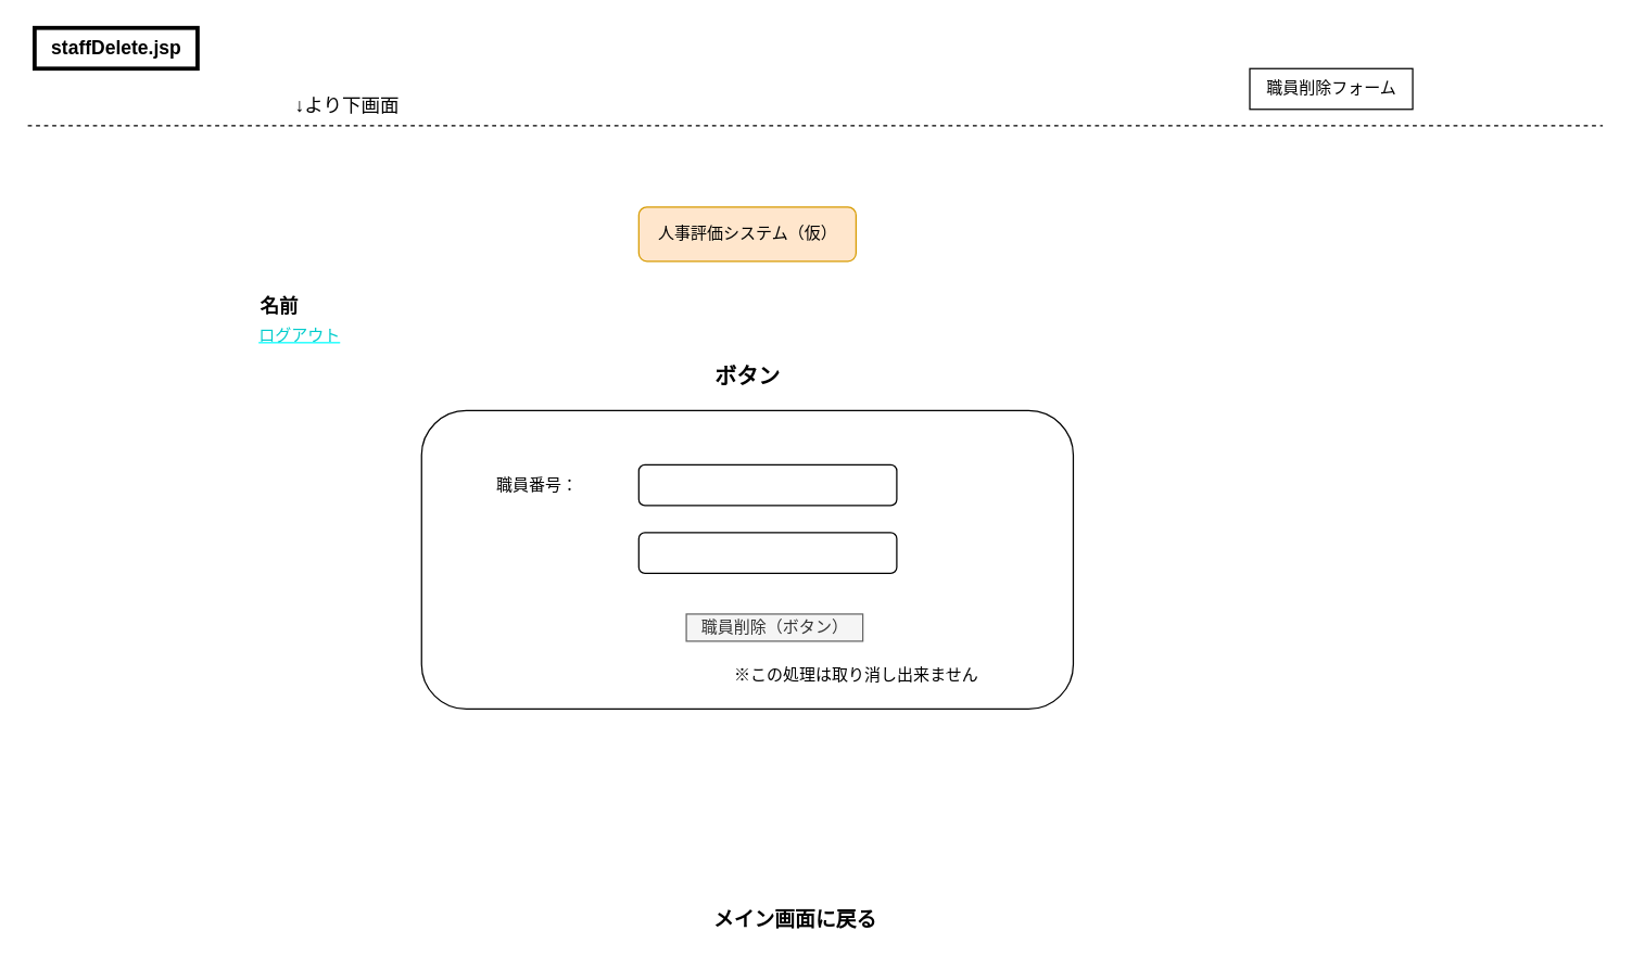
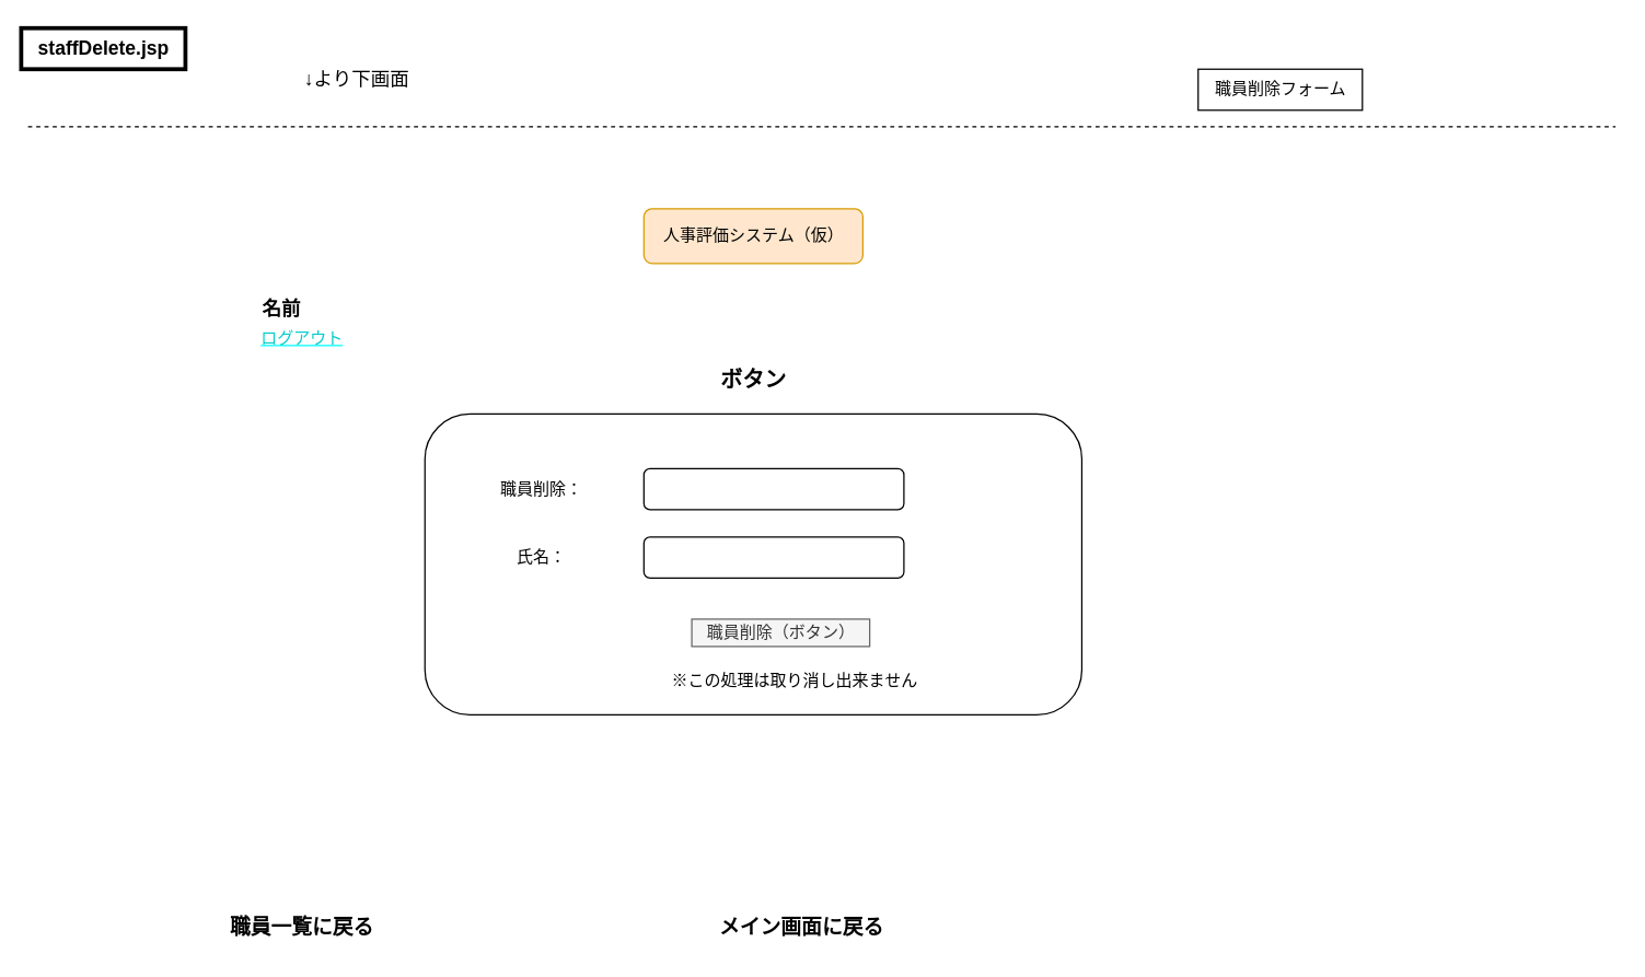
- <mxCell id="2" value="&lt;span style=&quot;font-size: 14px;&quot;&gt;&lt;b&gt;staffDelete.jsp&lt;/b&gt;&lt;/span&gt;" style="text;html=1;align=center;verticalAlign=middle;resizable=0;points=[];autosize=1;strokeColor=default;fillColor=none;strokeWidth=3;" parent="1" vertex="1"><mxGeometry x="25" y="20" width="120" height="30" as="geometry" /></mxCell>
+ <mxCell id="2" value="&lt;span style=&quot;font-size: 14px;&quot;&gt;&lt;b&gt;staffDelete.jsp&lt;/b&gt;&lt;/span&gt;" style="text;html=1;align=center;verticalAlign=middle;resizable=0;points=[];autosize=1;strokeColor=default;fillColor=none;strokeWidth=3;" parent="1" vertex="1"><mxGeometry x="15" y="20" width="120" height="30" as="geometry" /></mxCell>
- <mxCell id="7" value="職員削除フォーム" style="text;html=1;align=center;verticalAlign=middle;resizable=0;points=[];autosize=1;strokeColor=default;fillColor=none;" parent="1" vertex="1"><mxGeometry x="920" y="50" width="120" height="30" as="geometry" /></mxCell>
+ <mxCell id="7" value="職員削除フォーム" style="text;html=1;align=center;verticalAlign=middle;resizable=0;points=[];autosize=1;strokeColor=default;fillColor=none;" parent="1" vertex="1"><mxGeometry x="875" y="50" width="120" height="30" as="geometry" /></mxCell>
- <mxCell id="4" value="&lt;font style=&quot;font-size: 14px;&quot;&gt;↓より下画面&lt;/font&gt;" style="text;html=1;align=center;verticalAlign=middle;resizable=0;points=[];autosize=1;strokeColor=none;fillColor=none;" parent="1" vertex="1"><mxGeometry x="205" y="62" width="100" height="30" as="geometry" /></mxCell>
+ <mxCell id="4" value="&lt;font style=&quot;font-size: 14px;&quot;&gt;↓より下画面&lt;/font&gt;" style="text;html=1;align=center;verticalAlign=middle;resizable=0;points=[];autosize=1;strokeColor=none;fillColor=none;" parent="1" vertex="1"><mxGeometry x="210" y="42" width="100" height="30" as="geometry" /></mxCell>
- <mxCell id="13" value="職員番号：" style="text;html=1;align=center;verticalAlign=middle;resizable=0;points=[];autosize=1;strokeColor=none;fillColor=none;" parent="1" vertex="1"><mxGeometry x="355" y="342" width="80" height="30" as="geometry" /></mxCell>
+ <mxCell id="13" value="職員削除：" style="text;html=1;align=center;verticalAlign=middle;resizable=0;points=[];autosize=1;strokeColor=none;fillColor=none;" parent="1" vertex="1"><mxGeometry x="355" y="342" width="80" height="30" as="geometry" /></mxCell>
+ <mxCell id="15" value="氏名：" style="text;html=1;align=center;verticalAlign=middle;resizable=0;points=[];autosize=1;strokeColor=none;fillColor=none;" parent="1" vertex="1"><mxGeometry x="365" y="392" width="60" height="30" as="geometry" /></mxCell>
- <mxCell id="18" value="※この処理は取り消し出来ません" style="text;html=1;align=center;verticalAlign=middle;resizable=0;points=[];autosize=1;strokeColor=none;fillColor=none;" parent="1" vertex="1"><mxGeometry x="530" y="482" width="200" height="30" as="geometry" /></mxCell>
+ <mxCell id="18" value="※この処理は取り消し出来ません" style="text;html=1;align=center;verticalAlign=middle;resizable=0;points=[];autosize=1;strokeColor=none;fillColor=none;" parent="1" vertex="1"><mxGeometry x="480" y="482" width="200" height="30" as="geometry" /></mxCell>
+ <mxCell id="9" value="&lt;font style=&quot;font-size: 15px;&quot;&gt;&lt;b&gt;職員一覧に戻る&lt;/b&gt;&lt;/font&gt;" style="text;html=1;align=center;verticalAlign=middle;resizable=0;points=[];autosize=1;strokeColor=none;fillColor=none;" parent="1" vertex="1"><mxGeometry x="155" y="662" width="130" height="30" as="geometry" /></mxCell>
